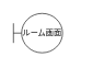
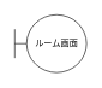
- <mxCell id="2" value="ルーム画面" style="shape=umlBoundary;whiteSpace=wrap;html=1;" vertex="1" parent="1"><mxGeometry x="20" y="20" width="75" height="60" as="geometry" /></mxCell>
+ <mxCell id="2" value="ルーム画面" style="shape=umlBoundary;whiteSpace=wrap;html=1;" vertex="1" parent="1"><mxGeometry y="20" width="100" height="80" as="geometry" x="20" /></mxCell>
